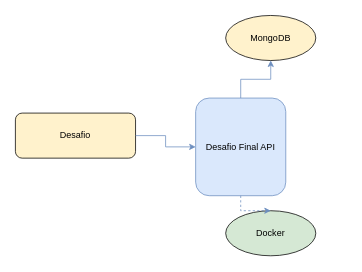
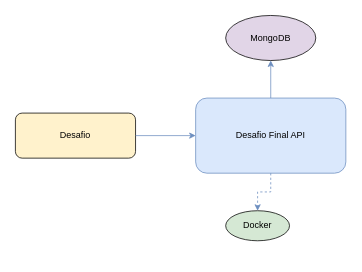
- <mxCell id="4" value="MongoDB" style="ellipse;whiteSpace=wrap;html=1;fillColor=#fff2cc;" parent="1" vertex="1"><mxGeometry x="300" y="20" width="120" height="60" as="geometry" /></mxCell>
+ <mxCell id="4" value="MongoDB" style="ellipse;whiteSpace=wrap;html=1;fillColor=#e1d5e7;" parent="1" vertex="1"><mxGeometry x="300" y="20" width="120" height="60" as="geometry" /></mxCell>
- <mxCell id="3" value="Desafio Final API" style="rounded=1;whiteSpace=wrap;html=1;fillColor=#dae8fc;strokeColor=#6c8ebf;" parent="1" vertex="1"><mxGeometry x="260" y="130" width="120" height="130" as="geometry" /></mxCell>
+ <mxCell id="3" value="Desafio Final API" style="rounded=1;whiteSpace=wrap;html=1;fillColor=#dae8fc;strokeColor=#6c8ebf;" parent="1" vertex="1"><mxGeometry x="260" y="130" width="200" height="100" as="geometry" /></mxCell>
- <mxCell id="5" value="Docker" style="ellipse;whiteSpace=wrap;html=1;fillColor=#d5e8d4;" parent="1" vertex="1"><mxGeometry x="300" y="280" width="120" height="60" as="geometry" /></mxCell>
+ <mxCell id="5" value="Docker" style="ellipse;whiteSpace=wrap;html=1;fillColor=#d5e8d4;" parent="1" vertex="1"><mxGeometry x="300" y="280" width="85" height="40" as="geometry" /></mxCell>
